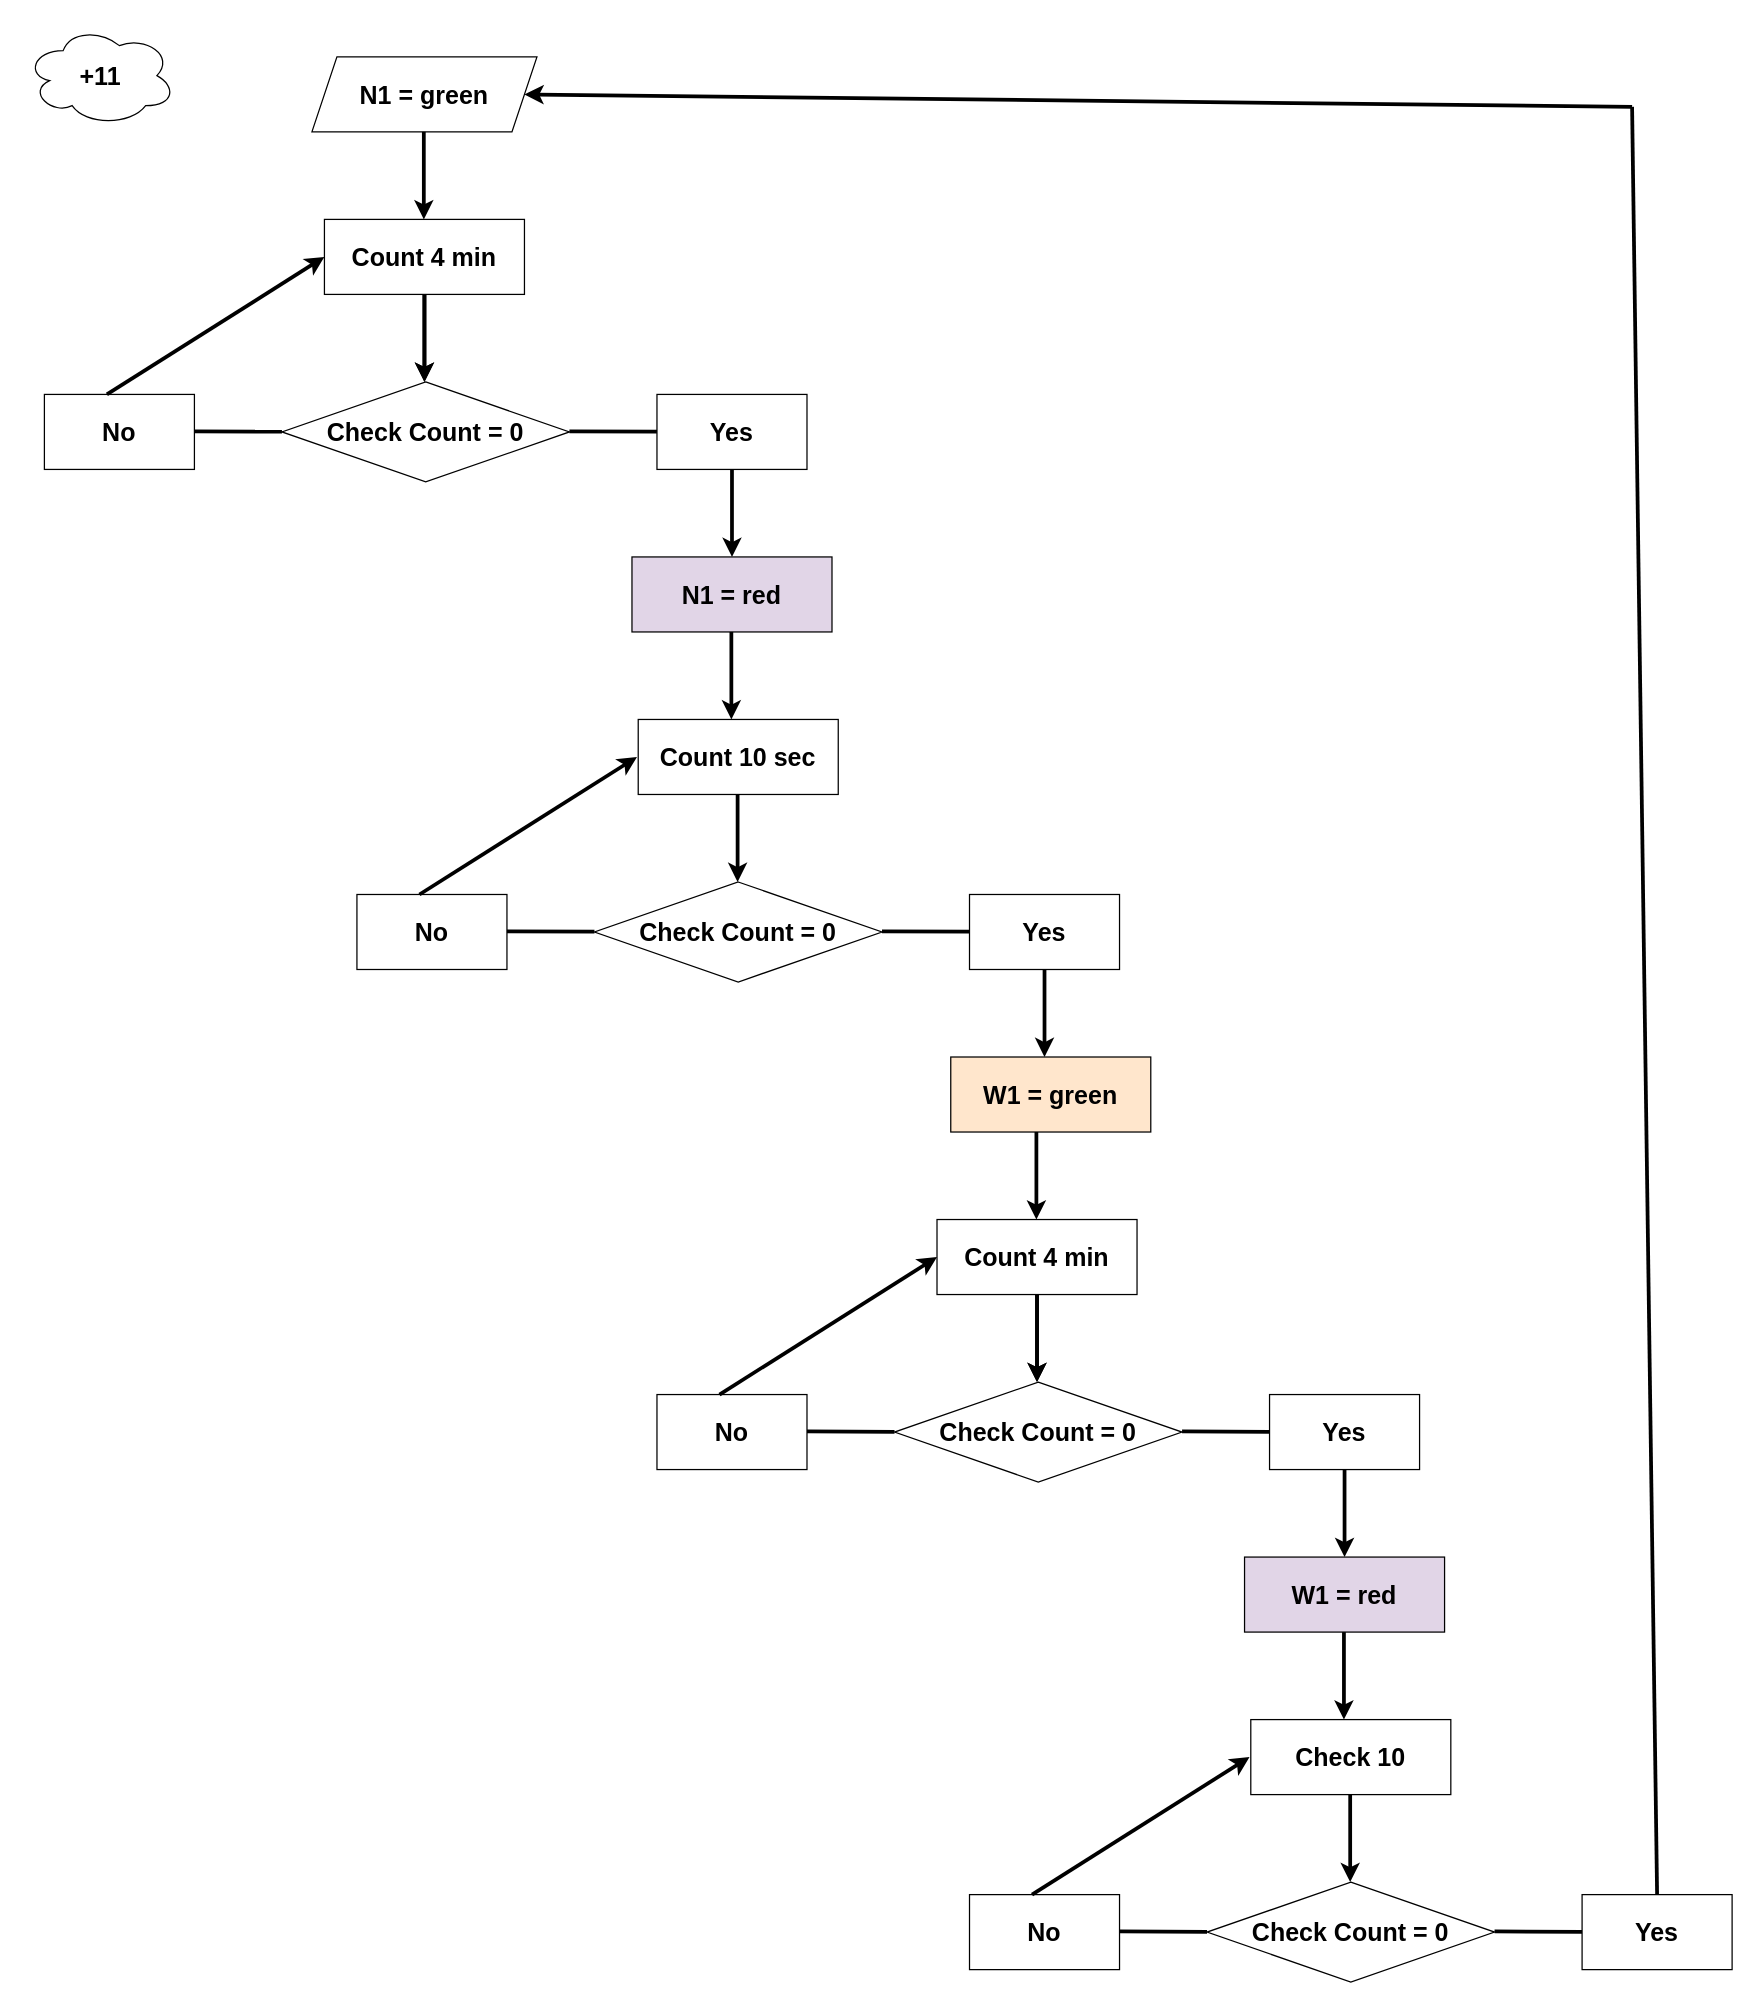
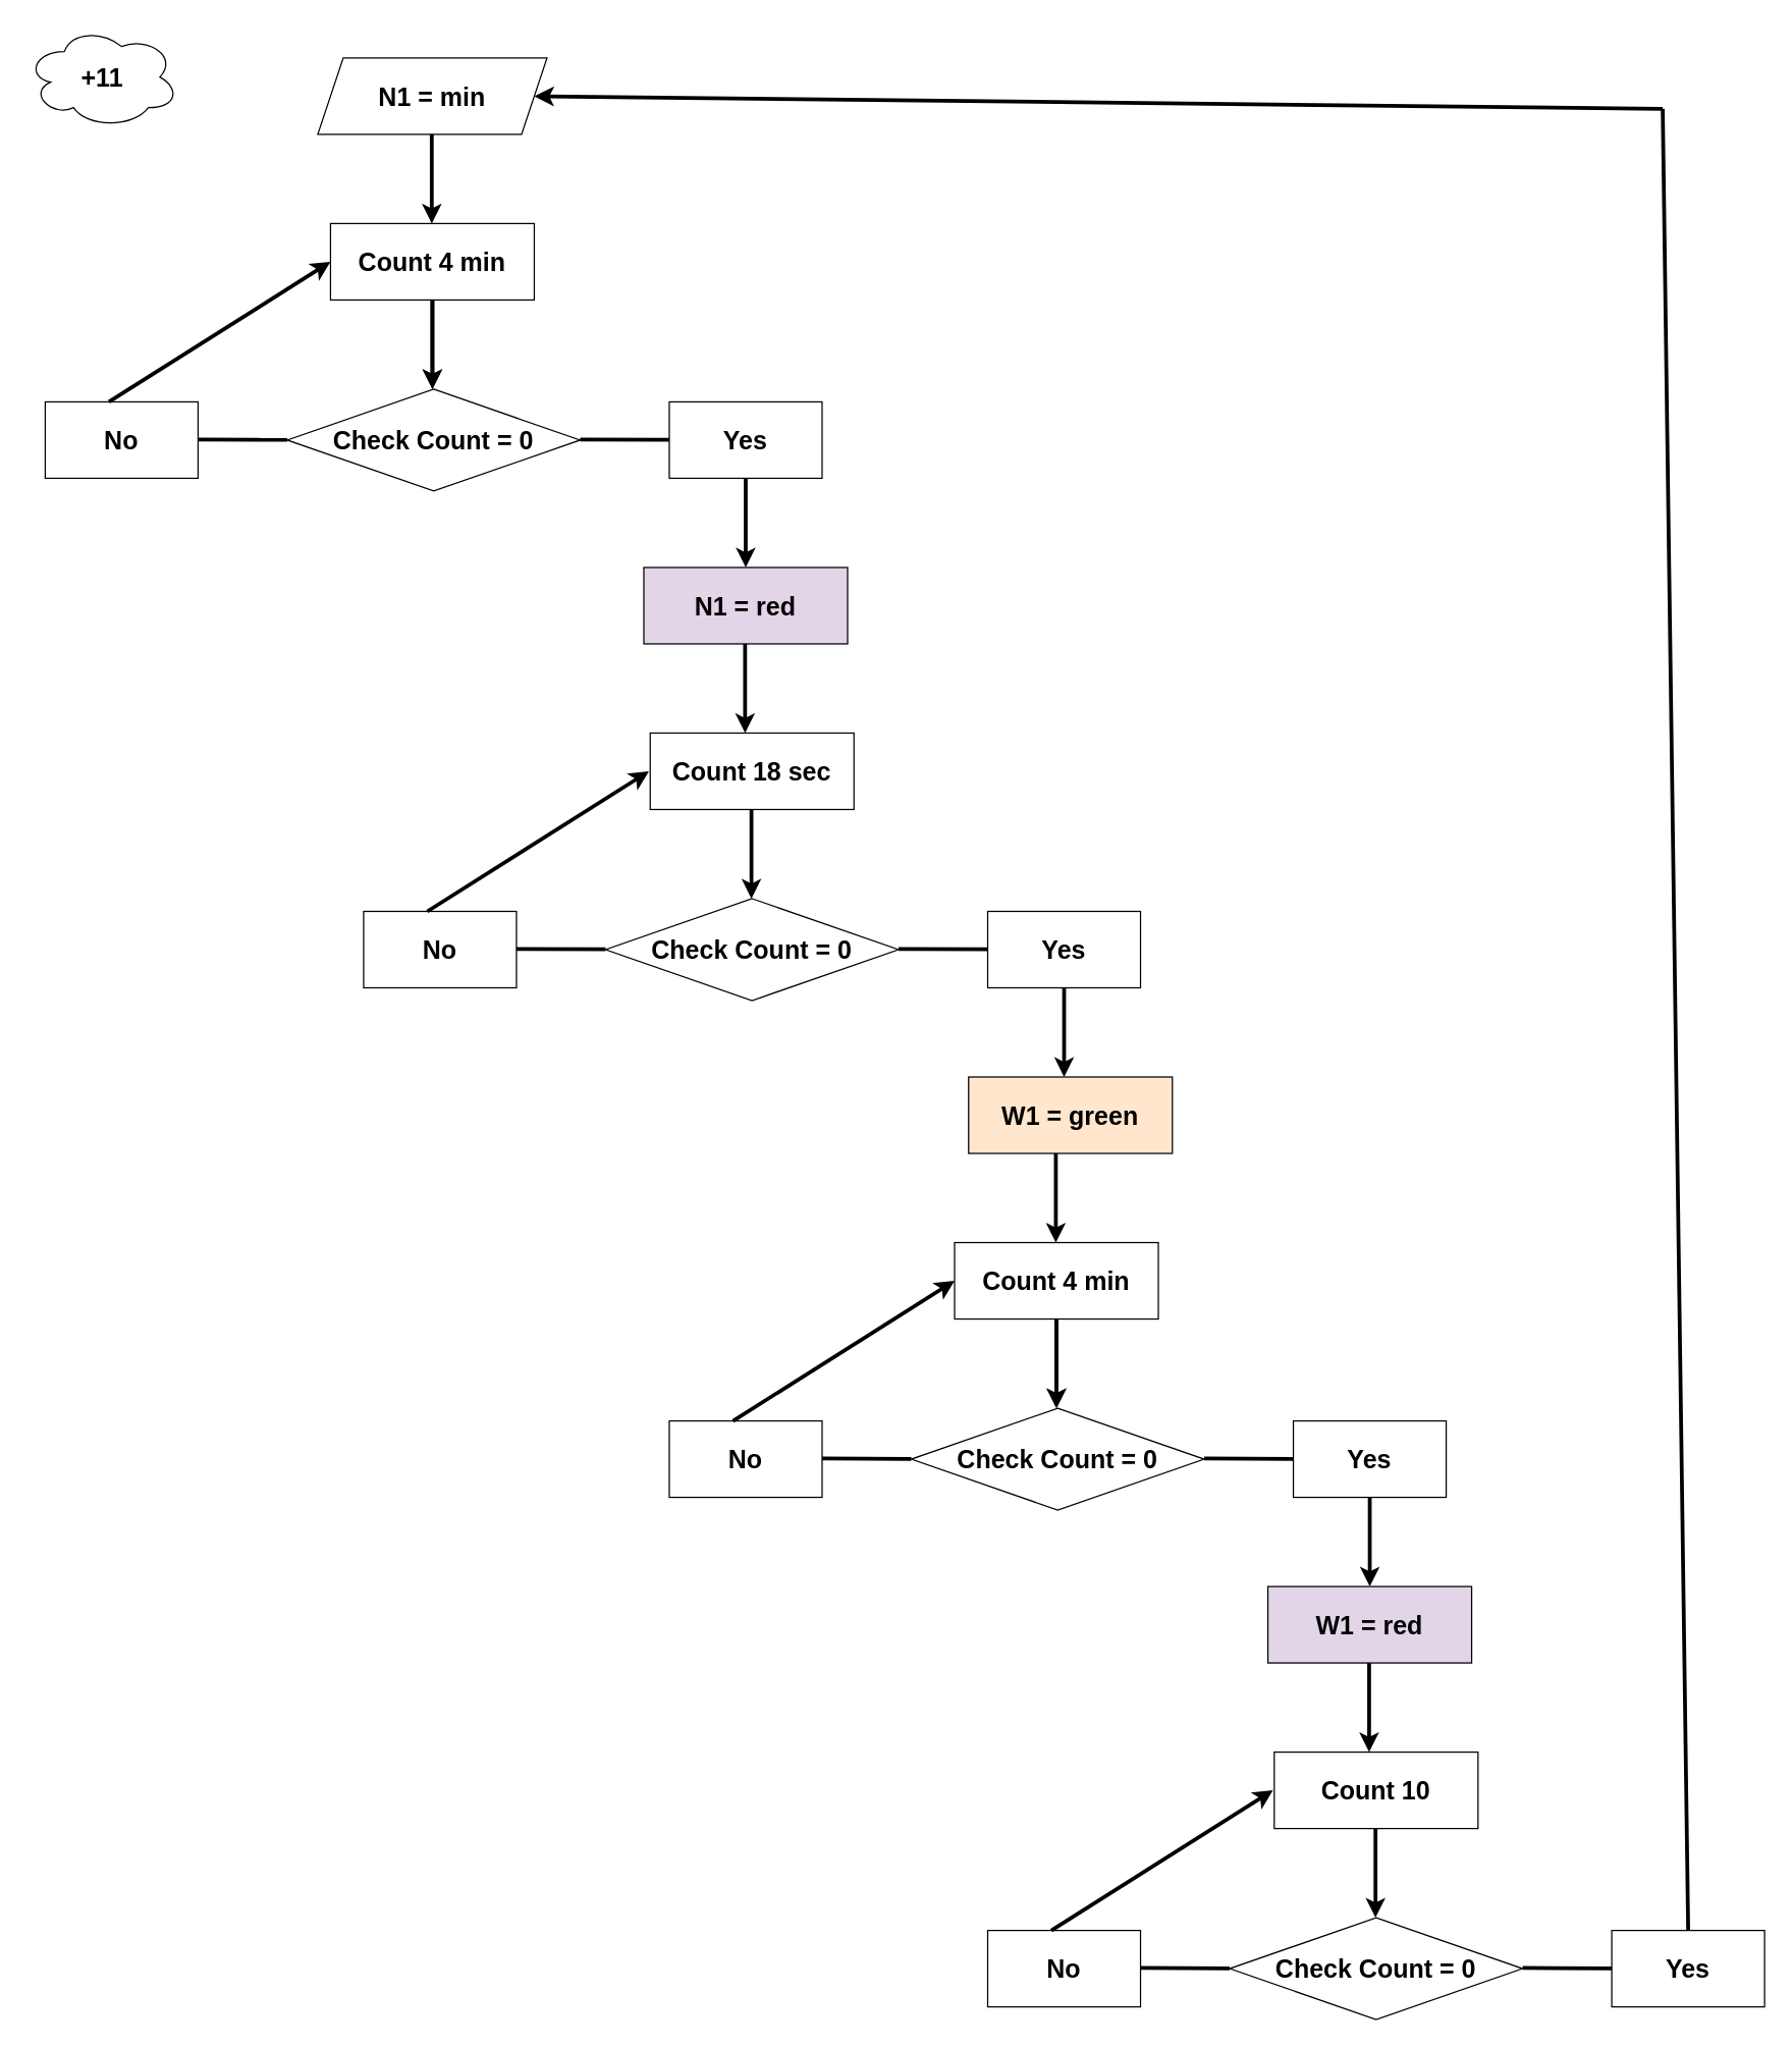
- <mxCell id="4" value="&lt;b&gt;&lt;font style=&quot;font-size: 20px&quot;&gt;N1 = green&lt;/font&gt;&lt;/b&gt;" style="shape=parallelogram;perimeter=parallelogramPerimeter;whiteSpace=wrap;html=1;fixedSize=1;" vertex="1" parent="1"><mxGeometry x="249" y="45" width="180" height="60" as="geometry" /></mxCell>
+ <mxCell id="4" value="&lt;b&gt;&lt;font style=&quot;font-size: 20px&quot;&gt;N1 = min&lt;/font&gt;&lt;/b&gt;" style="shape=parallelogram;perimeter=parallelogramPerimeter;whiteSpace=wrap;html=1;fixedSize=1;" vertex="1" parent="1"><mxGeometry x="249" y="45" width="180" height="60" as="geometry" /></mxCell>
- <mxCell id="23" value="&lt;b&gt;&lt;font style=&quot;font-size: 20px&quot;&gt;Count 10 sec&lt;br&gt;&lt;/font&gt;&lt;/b&gt;" style="rounded=0;whiteSpace=wrap;html=1;" vertex="1" parent="1"><mxGeometry x="510" y="575" width="160" height="60" as="geometry" /></mxCell>
+ <mxCell id="23" value="&lt;b&gt;&lt;font style=&quot;font-size: 20px&quot;&gt;Count 18 sec&lt;br&gt;&lt;/font&gt;&lt;/b&gt;" style="rounded=0;whiteSpace=wrap;html=1;" vertex="1" parent="1"><mxGeometry x="510" y="575" width="160" height="60" as="geometry" /></mxCell>
- <mxCell id="44" value="&lt;b&gt;&lt;font style=&quot;font-size: 20px&quot;&gt;Check 10&lt;br&gt;&lt;/font&gt;&lt;/b&gt;" style="rounded=0;whiteSpace=wrap;html=1;" vertex="1" parent="1"><mxGeometry x="1000" y="1375" width="160" height="60" as="geometry" /></mxCell>
+ <mxCell id="44" value="&lt;b&gt;&lt;font style=&quot;font-size: 20px&quot;&gt;Count 10&lt;br&gt;&lt;/font&gt;&lt;/b&gt;" style="rounded=0;whiteSpace=wrap;html=1;" vertex="1" parent="1"><mxGeometry x="1000" y="1375" width="160" height="60" as="geometry" /></mxCell>
